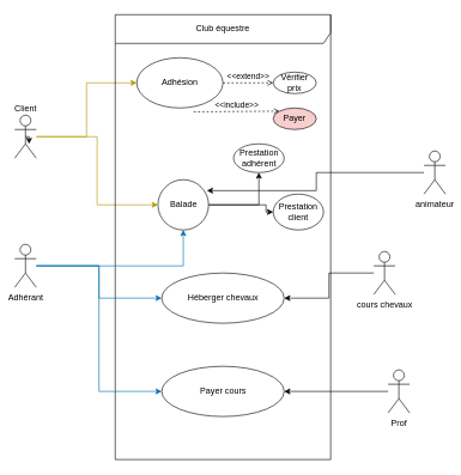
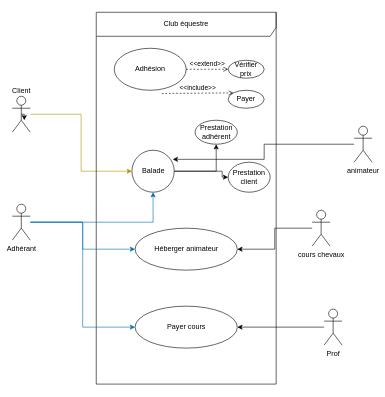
- <mxCell id="2" style="edgeStyle=orthogonalEdgeStyle;rounded=0;orthogonalLoop=1;jettySize=auto;html=1;entryX=0;entryY=0.5;entryDx=0;entryDy=0;fillColor=#e3c800;strokeColor=#B09500;" edge="1" parent="1" source="4" target="11"><mxGeometry relative="1" as="geometry" /></mxCell>
- <mxCell id="22" value="Payer" style="ellipse;whiteSpace=wrap;html=1;fillColor=#f8cecc;" vertex="1" parent="1"><mxGeometry x="380" y="150" width="60" height="30" as="geometry" /></mxCell>
+ <mxCell id="22" value="Payer" style="ellipse;whiteSpace=wrap;html=1;" vertex="1" parent="1"><mxGeometry x="380" y="150" width="60" height="30" as="geometry" /></mxCell>
- <mxCell id="12" value="Héberger chevaux" style="ellipse;whiteSpace=wrap;html=1;" vertex="1" parent="1"><mxGeometry x="224.75" y="380" width="170.5" height="70" as="geometry" /></mxCell>
+ <mxCell id="12" value="Héberger animateur" style="ellipse;whiteSpace=wrap;html=1;" vertex="1" parent="1"><mxGeometry x="224.75" y="380" width="170.5" height="70" as="geometry" /></mxCell>
